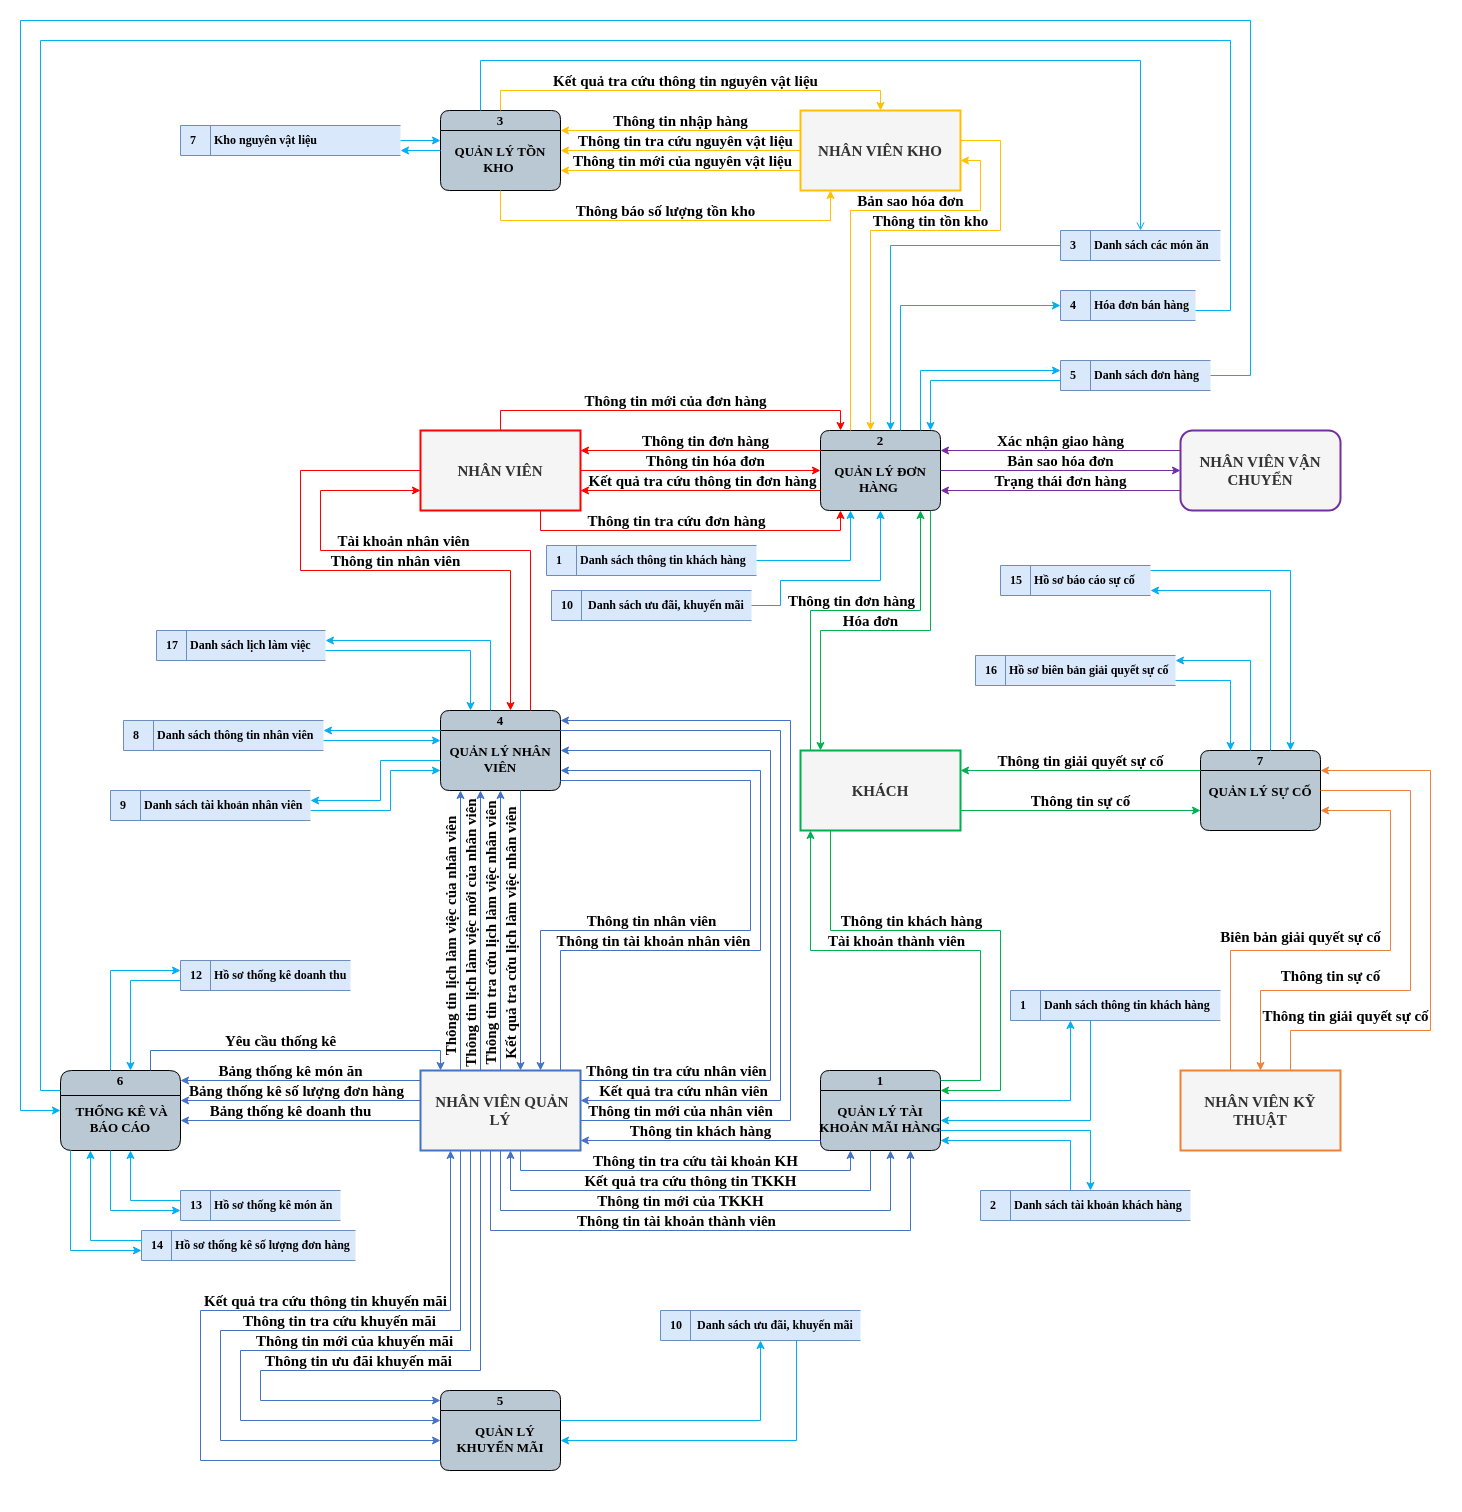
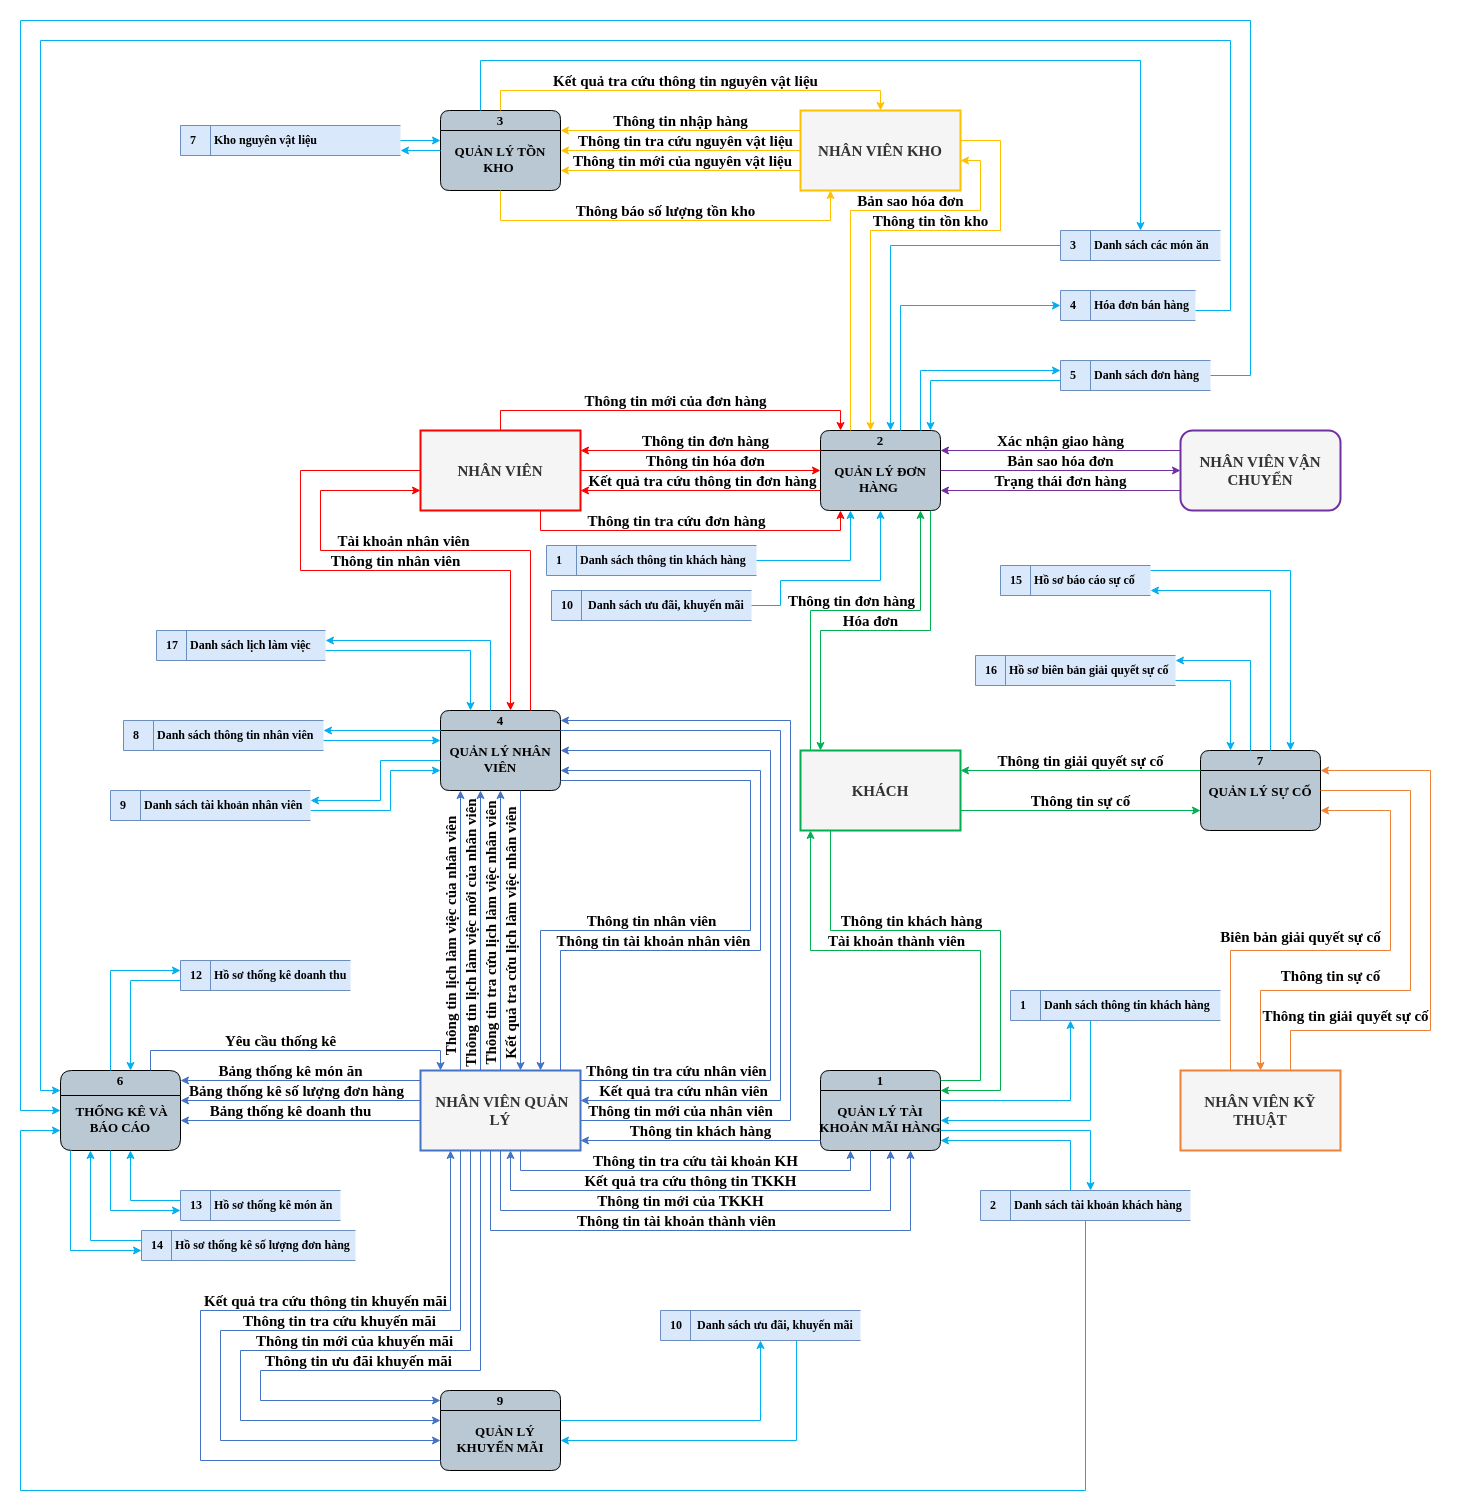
- <mxCell id="115" value="" style="endArrow=open;html=1;rounded=0;edgeStyle=orthogonalEdgeStyle;strokeColor=#00b0f0;fontSize=15;jumpStyle=arc;fontFamily=Times New Roman;fontStyle=1;" parent="1" source="7" target="17" edge="1"><mxGeometry width="50" height="50" relative="1" as="geometry"><mxPoint x="415" y="0" as="sourcePoint" /><mxPoint x="615" y="0" as="targetPoint" /><Array as="points"><mxPoint x="480" y="60" /><mxPoint x="1140" y="60" /></Array></mxGeometry></mxCell>
+ <mxCell id="115" value="" style="endArrow=classic;html=1;rounded=0;edgeStyle=orthogonalEdgeStyle;strokeColor=#00b0f0;fontSize=15;jumpStyle=arc;fontFamily=Times New Roman;fontStyle=1" parent="1" source="7" target="17" edge="1"><mxGeometry width="50" height="50" relative="1" as="geometry"><mxPoint x="415" y="0" as="sourcePoint" /><mxPoint x="615" y="0" as="targetPoint" /><Array as="points"><mxPoint x="480" y="60" /><mxPoint x="1140" y="60" /></Array></mxGeometry></mxCell>
- <mxCell id="124" value="" style="endArrow=none;html=1;rounded=0;edgeStyle=orthogonalEdgeStyle;strokeColor=#00b0f0;fontSize=15;jumpStyle=arc;fontFamily=Times New Roman;fontStyle=1;" parent="1" source="18" target="4" edge="1"><mxGeometry width="50" height="50" relative="1" as="geometry"><mxPoint x="-40" y="890.11" as="sourcePoint" /><mxPoint x="160" y="890.11" as="targetPoint" /><Array as="points"><mxPoint x="1230" y="310" /><mxPoint x="1230" y="40" /><mxPoint x="40" y="40" /><mxPoint x="40" y="1090" /></Array></mxGeometry></mxCell>
+ <mxCell id="124" value="" style="endArrow=classic;html=1;rounded=0;edgeStyle=orthogonalEdgeStyle;strokeColor=#00b0f0;fontSize=15;jumpStyle=arc;fontFamily=Times New Roman;fontStyle=1" parent="1" source="18" target="4" edge="1"><mxGeometry width="50" height="50" relative="1" as="geometry"><mxPoint x="-40" y="890.11" as="sourcePoint" /><mxPoint x="160" y="890.11" as="targetPoint" /><Array as="points"><mxPoint x="1230" y="310" /><mxPoint x="1230" y="40" /><mxPoint x="40" y="40" /><mxPoint x="40" y="1090" /></Array></mxGeometry></mxCell>
- <mxCell id="5" value="5&#10;&#10;   QUẢN LÝ KHUYẾN MÃI" style="swimlane;fontStyle=1;childLayout=stackLayout;horizontal=1;startSize=20;fillColor=#bac8d3;horizontalStack=0;resizeParent=1;resizeParentMax=0;resizeLast=0;collapsible=0;marginBottom=0;swimlaneFillColor=#bac8d3;fontSize=13;whiteSpace=wrap;gradientColor=none;rounded=1;glass=0;verticalAlign=top;spacing=-2;fontFamily=Times New Roman;" parent="1" vertex="1"><mxGeometry x="440" y="1390" width="120" height="80" as="geometry" /></mxCell>
+ <mxCell id="5" value="9&#10;&#10;   QUẢN LÝ KHUYẾN MÃI" style="swimlane;fontStyle=1;childLayout=stackLayout;horizontal=1;startSize=20;fillColor=#bac8d3;horizontalStack=0;resizeParent=1;resizeParentMax=0;resizeLast=0;collapsible=0;marginBottom=0;swimlaneFillColor=#bac8d3;fontSize=13;whiteSpace=wrap;gradientColor=none;rounded=1;glass=0;verticalAlign=top;spacing=-2;fontFamily=Times New Roman;" parent="1" vertex="1"><mxGeometry x="440" y="1390" width="120" height="80" as="geometry" /></mxCell>
+ <mxCell id="123" value="" style="endArrow=classic;html=1;rounded=0;edgeStyle=orthogonalEdgeStyle;strokeColor=#00b0f0;fontSize=15;jumpStyle=arc;fontFamily=Times New Roman;fontStyle=1" parent="1" source="16" target="4" edge="1"><mxGeometry width="50" height="50" relative="1" as="geometry"><mxPoint x="-140" y="1204.16" as="sourcePoint" /><mxPoint x="60" y="1204.16" as="targetPoint" /><Array as="points"><mxPoint x="1085" y="1490" /><mxPoint x="20" y="1490" /><mxPoint x="20" y="1130" /></Array></mxGeometry></mxCell>
